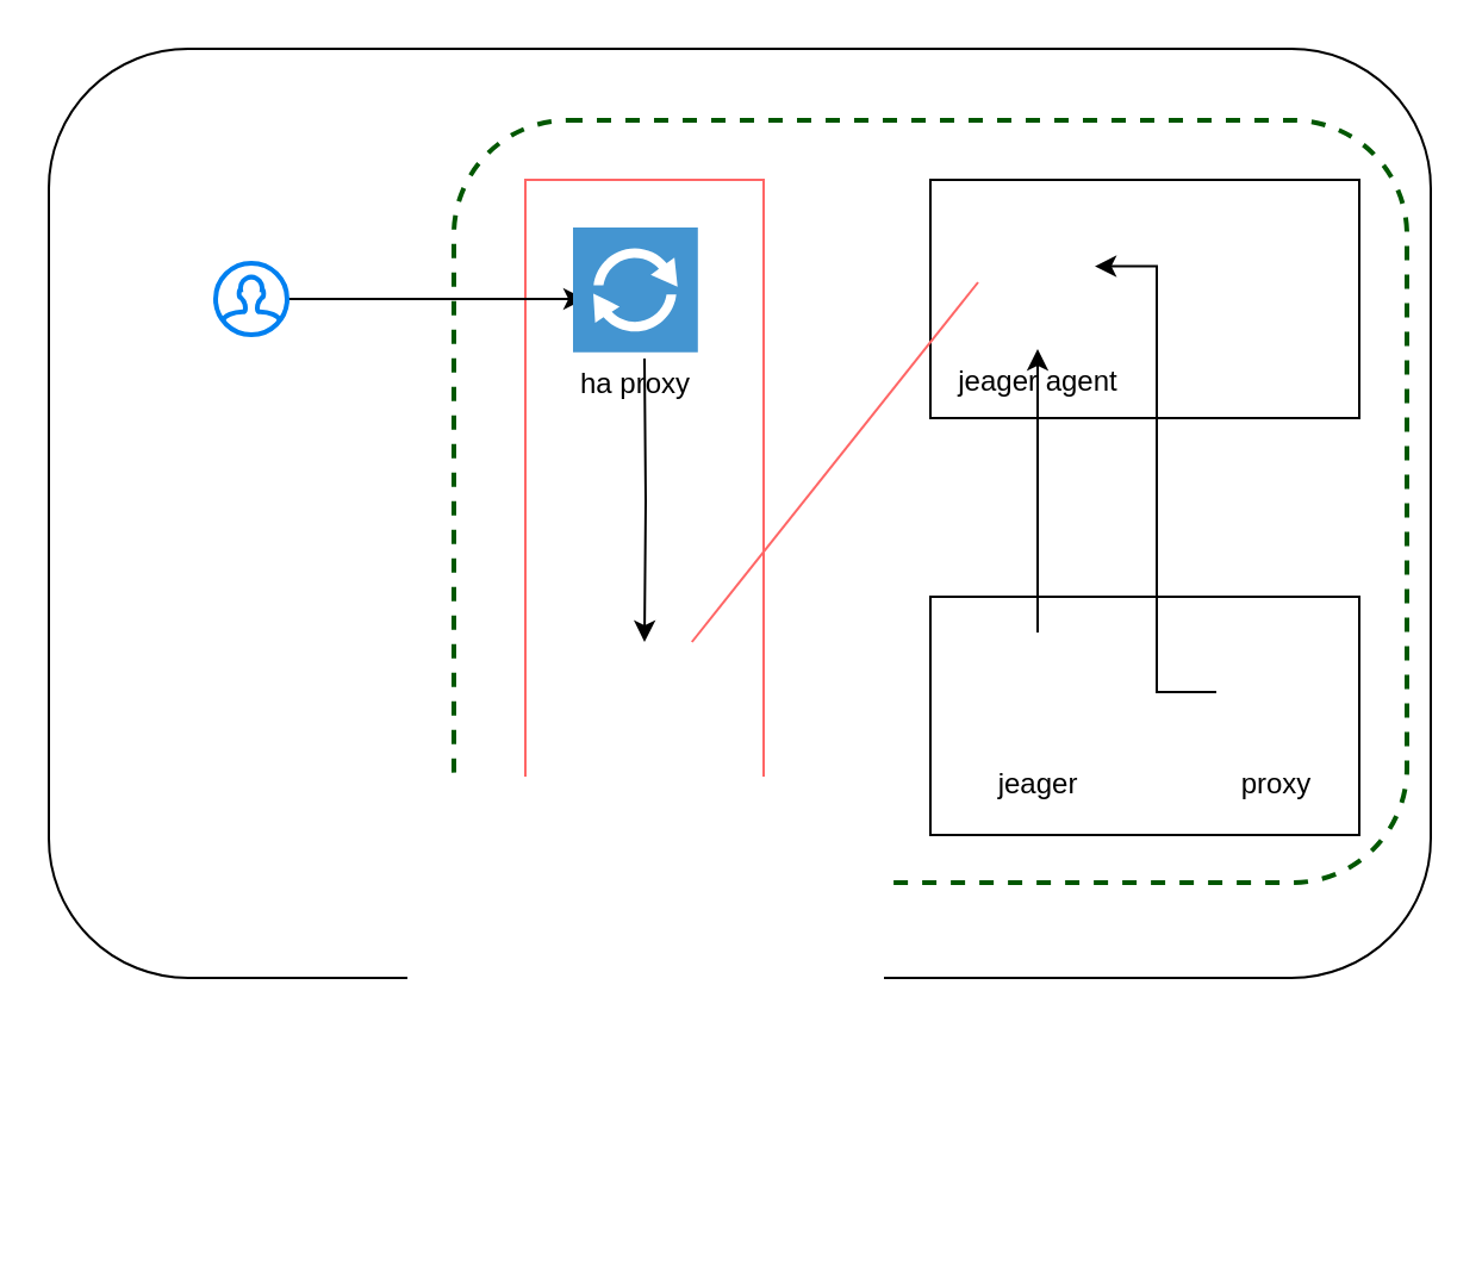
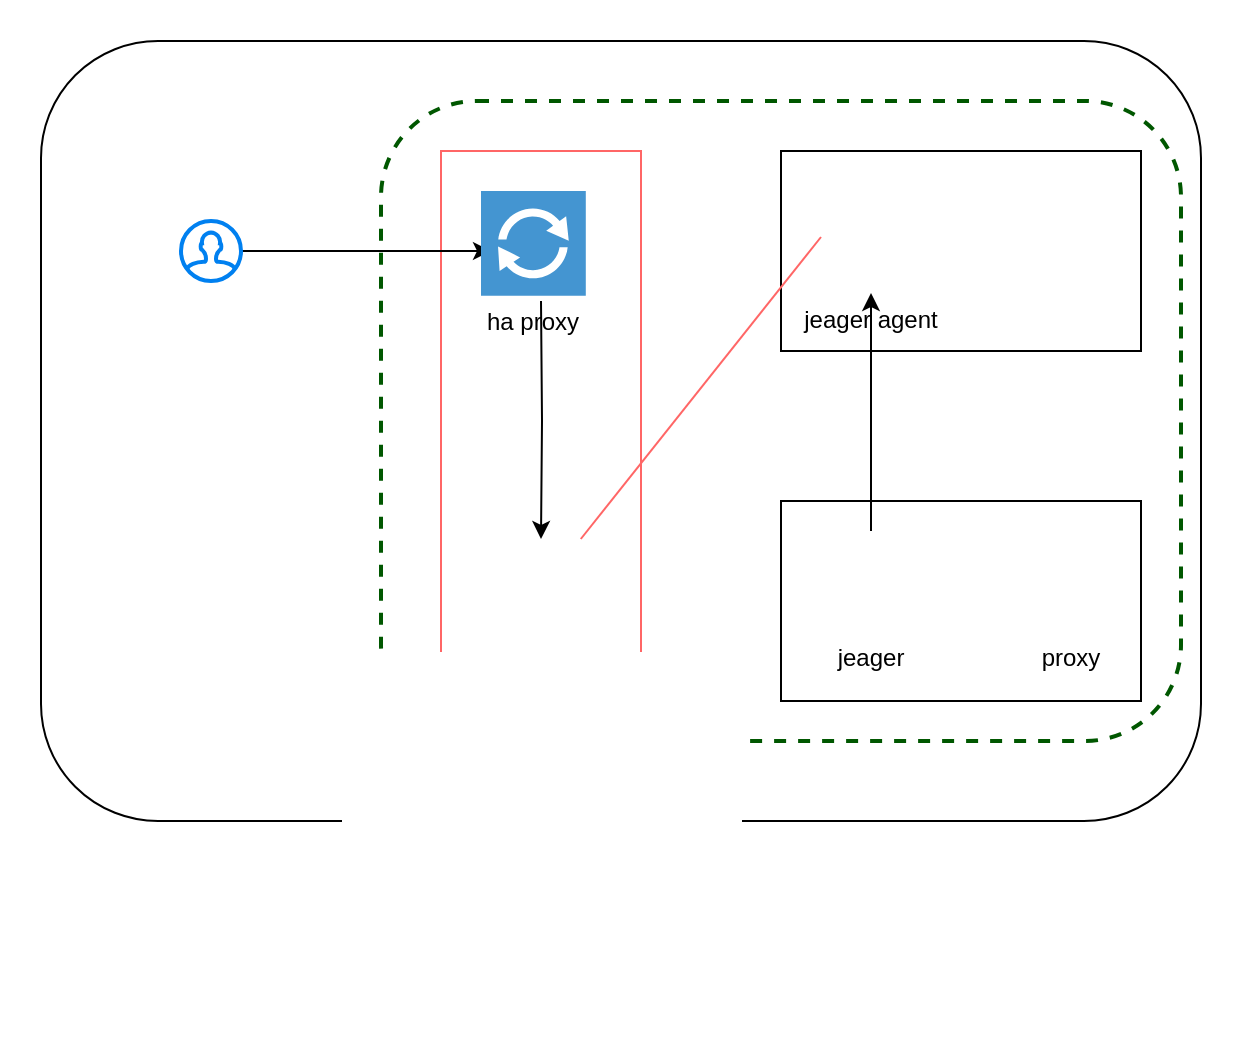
- <mxCell id="13" style="edgeStyle=orthogonalEdgeStyle;rounded=0;orthogonalLoop=1;jettySize=auto;html=1;entryX=0.98;entryY=0.38;entryDx=0;entryDy=0;entryPerimeter=0;" edge="1" parent="1" source="14" target="11"><mxGeometry relative="1" as="geometry" /></mxCell>
